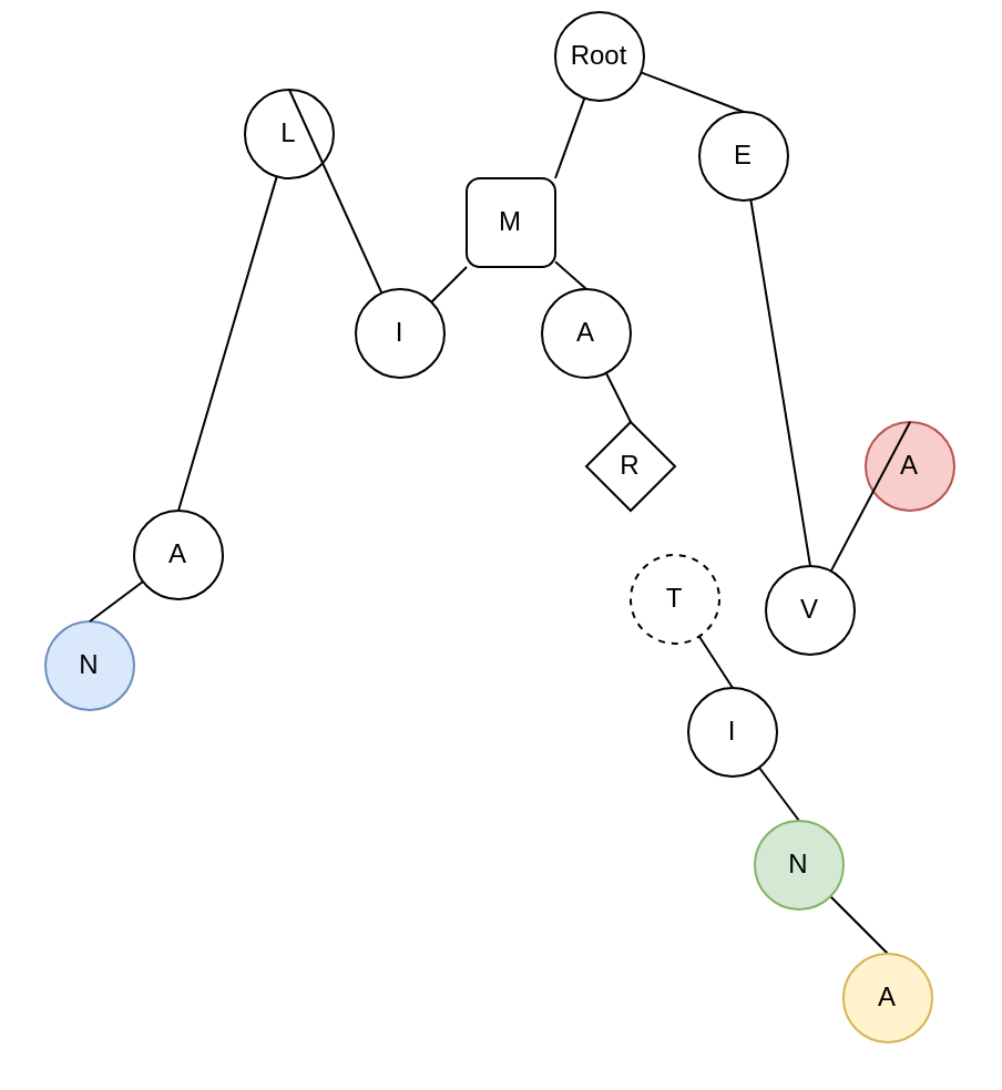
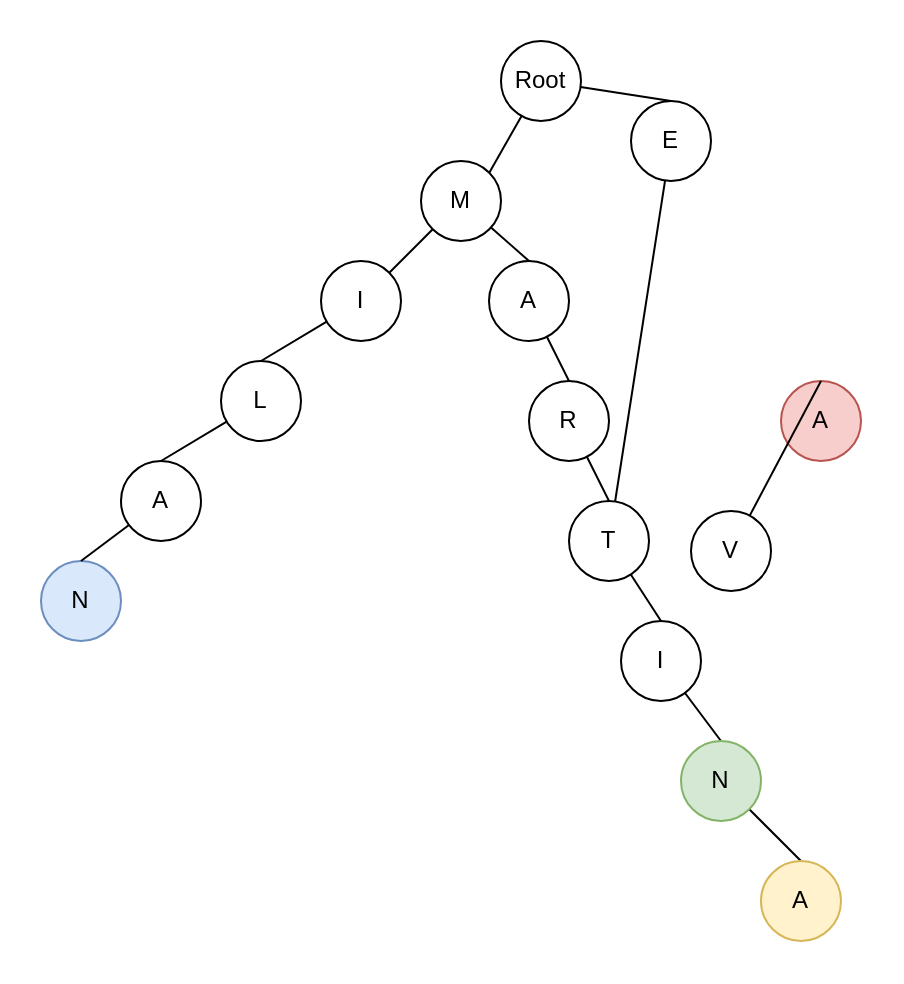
- <mxCell id="4" value="Root" style="ellipse;whiteSpace=wrap;html=1;aspect=fixed;" vertex="1" parent="1"><mxGeometry x="250" y="5" width="40" height="40" as="geometry" /></mxCell>
+ <mxCell id="4" value="Root" style="ellipse;whiteSpace=wrap;html=1;aspect=fixed;" vertex="1" parent="1"><mxGeometry x="250" y="20" width="40" height="40" as="geometry" /></mxCell>
- <mxCell id="13" value="L" style="ellipse;whiteSpace=wrap;html=1;aspect=fixed;" vertex="1" parent="1"><mxGeometry x="110" y="40" width="40" height="40" as="geometry" /></mxCell>
+ <mxCell id="13" value="L" style="ellipse;whiteSpace=wrap;html=1;aspect=fixed;" vertex="1" parent="1"><mxGeometry x="110" y="180" width="40" height="40" as="geometry" /></mxCell>
- <mxCell id="7" value="M" style="whiteSpace=wrap;html=1;aspect=fixed;rounded=1;" vertex="1" parent="1"><mxGeometry x="210" y="80" width="40" height="40" as="geometry" /></mxCell>
+ <mxCell id="7" value="M" style="ellipse;whiteSpace=wrap;html=1;aspect=fixed;" vertex="1" parent="1"><mxGeometry x="210" y="80" width="40" height="40" as="geometry" /></mxCell>
- <mxCell id="8" style="rounded=0;orthogonalLoop=1;jettySize=auto;html=1;entryX=0.5;entryY=0;entryDx=0;entryDy=0;endArrow=none;endFill=0;" edge="1" parent="1" source="9" target="28"><mxGeometry relative="1" as="geometry" /></mxCell>
+ <mxCell id="8" style="rounded=0;orthogonalLoop=1;jettySize=auto;html=1;endArrow=none;endFill=0;" edge="1" parent="1" source="9" target="22"><mxGeometry relative="1" as="geometry" /></mxCell>
- <mxCell id="20" value="R" style="rhombus;whiteSpace=wrap;html=1;aspect=fixed;" vertex="1" parent="1"><mxGeometry x="264" y="190" width="40" height="40" as="geometry" /></mxCell>
+ <mxCell id="20" value="R" style="ellipse;whiteSpace=wrap;html=1;aspect=fixed;" vertex="1" parent="1"><mxGeometry x="264" y="190" width="40" height="40" as="geometry" /></mxCell>
+ <mxCell id="19" style="rounded=0;orthogonalLoop=1;jettySize=auto;html=1;entryX=0.5;entryY=0;entryDx=0;entryDy=0;endArrow=none;endFill=0;" edge="1" parent="1" source="20" target="22"><mxGeometry relative="1" as="geometry" /></mxCell>
- <mxCell id="22" value="T" style="ellipse;whiteSpace=wrap;html=1;aspect=fixed;dashed=1;" vertex="1" parent="1"><mxGeometry x="284" y="250" width="40" height="40" as="geometry" /></mxCell>
+ <mxCell id="22" value="T" style="ellipse;whiteSpace=wrap;html=1;aspect=fixed;" vertex="1" parent="1"><mxGeometry x="284" y="250" width="40" height="40" as="geometry" /></mxCell>
